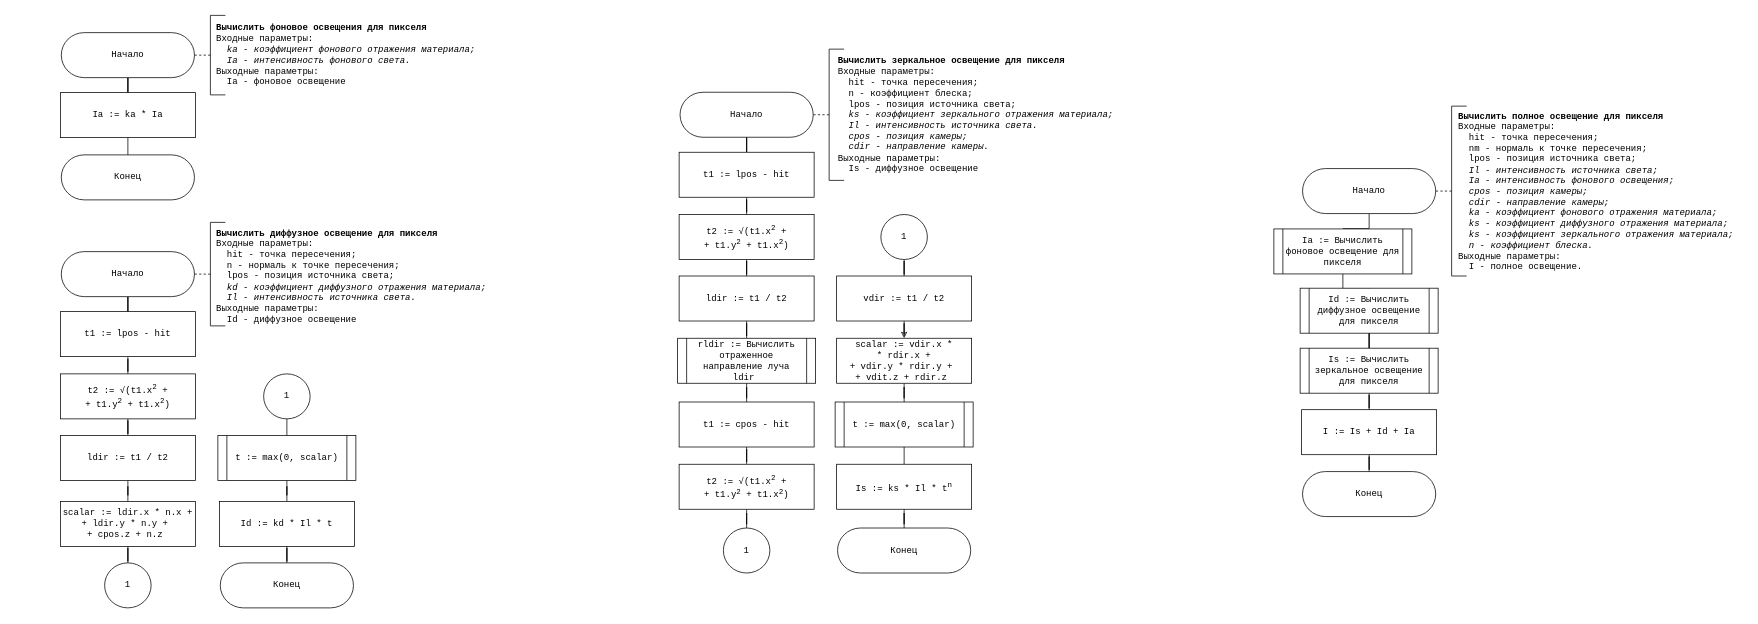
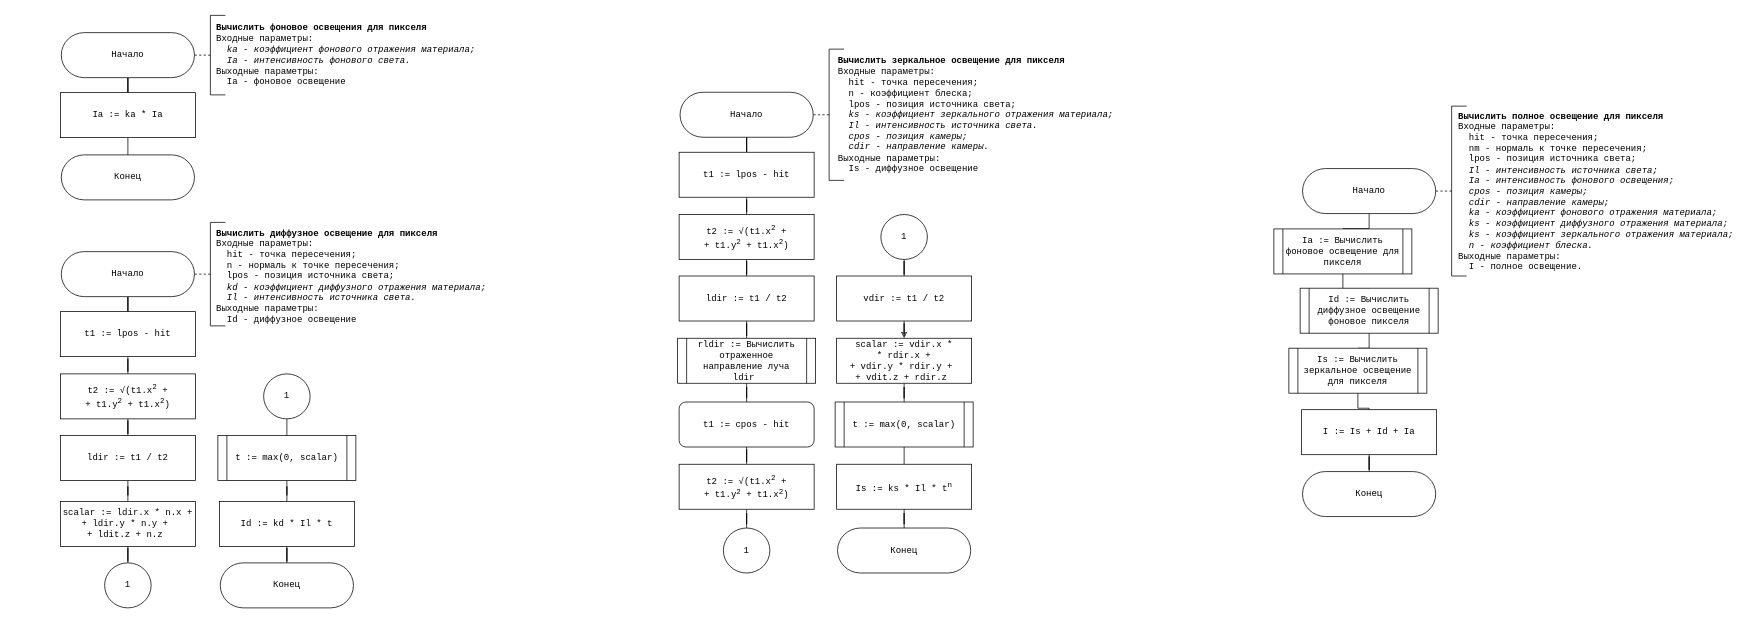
- <mxCell id="70" value="Id := Вычислить диффузное освещение для пикселя" style="shape=process;whiteSpace=wrap;html=1;backgroundOutline=1;size=0.065;fontFamily=Courier New;" vertex="1" parent="1"><mxGeometry x="1733" y="383.75" width="184" height="60" as="geometry" /></mxCell>
+ <mxCell id="70" value="Id := Вычислить диффузное освещение фоновое пикселя" style="shape=process;whiteSpace=wrap;html=1;backgroundOutline=1;size=0.065;fontFamily=Courier New;" vertex="1" parent="1"><mxGeometry x="1733" y="383.75" width="184" height="60" as="geometry" /></mxCell>
- <mxCell id="72" value="Is := Вычислить зеркальное освещение для пикселя" style="shape=process;whiteSpace=wrap;html=1;backgroundOutline=1;size=0.065;fontFamily=Courier New;" vertex="1" parent="1"><mxGeometry x="1733" y="463.75" width="184" height="60" as="geometry" /></mxCell>
+ <mxCell id="72" value="Is := Вычислить зеркальное освещение для пикселя" style="shape=process;whiteSpace=wrap;html=1;backgroundOutline=1;size=0.065;fontFamily=Courier New;" vertex="1" parent="1"><mxGeometry x="1718" y="463.75" width="184" height="60" as="geometry" /></mxCell>
- <mxCell id="52" value="t1 := сpos - hit" style="rounded=0;whiteSpace=wrap;html=1;fontFamily=Courier New;" vertex="1" parent="1"><mxGeometry x="905" y="535.5" width="180" height="60" as="geometry" /></mxCell>
+ <mxCell id="52" value="t1 := сpos - hit" style="whiteSpace=wrap;html=1;fontFamily=Courier New;rounded=1;" vertex="1" parent="1"><mxGeometry x="905" y="535.5" width="180" height="60" as="geometry" /></mxCell>
- <mxCell id="27" value="scalar := ldir.x * n.x +&lt;div&gt;+ ldir.y * n.y +&amp;nbsp;&lt;/div&gt;&lt;div&gt;&lt;span style=&quot;background-color: initial;&quot;&gt;+ cpos.z + n.z&amp;nbsp;&lt;/span&gt;&lt;/div&gt;" style="rounded=0;whiteSpace=wrap;html=1;fontFamily=Courier New;" vertex="1" parent="1"><mxGeometry x="80" y="668" width="180" height="60" as="geometry" /></mxCell>
+ <mxCell id="27" value="scalar := ldir.x * n.x +&lt;div&gt;+ ldir.y * n.y +&amp;nbsp;&lt;/div&gt;&lt;div&gt;&lt;span style=&quot;background-color: initial;&quot;&gt;+ ldit.z + n.z&amp;nbsp;&lt;/span&gt;&lt;/div&gt;" style="rounded=0;whiteSpace=wrap;html=1;fontFamily=Courier New;" vertex="1" parent="1"><mxGeometry x="80" y="668" width="180" height="60" as="geometry" /></mxCell>
